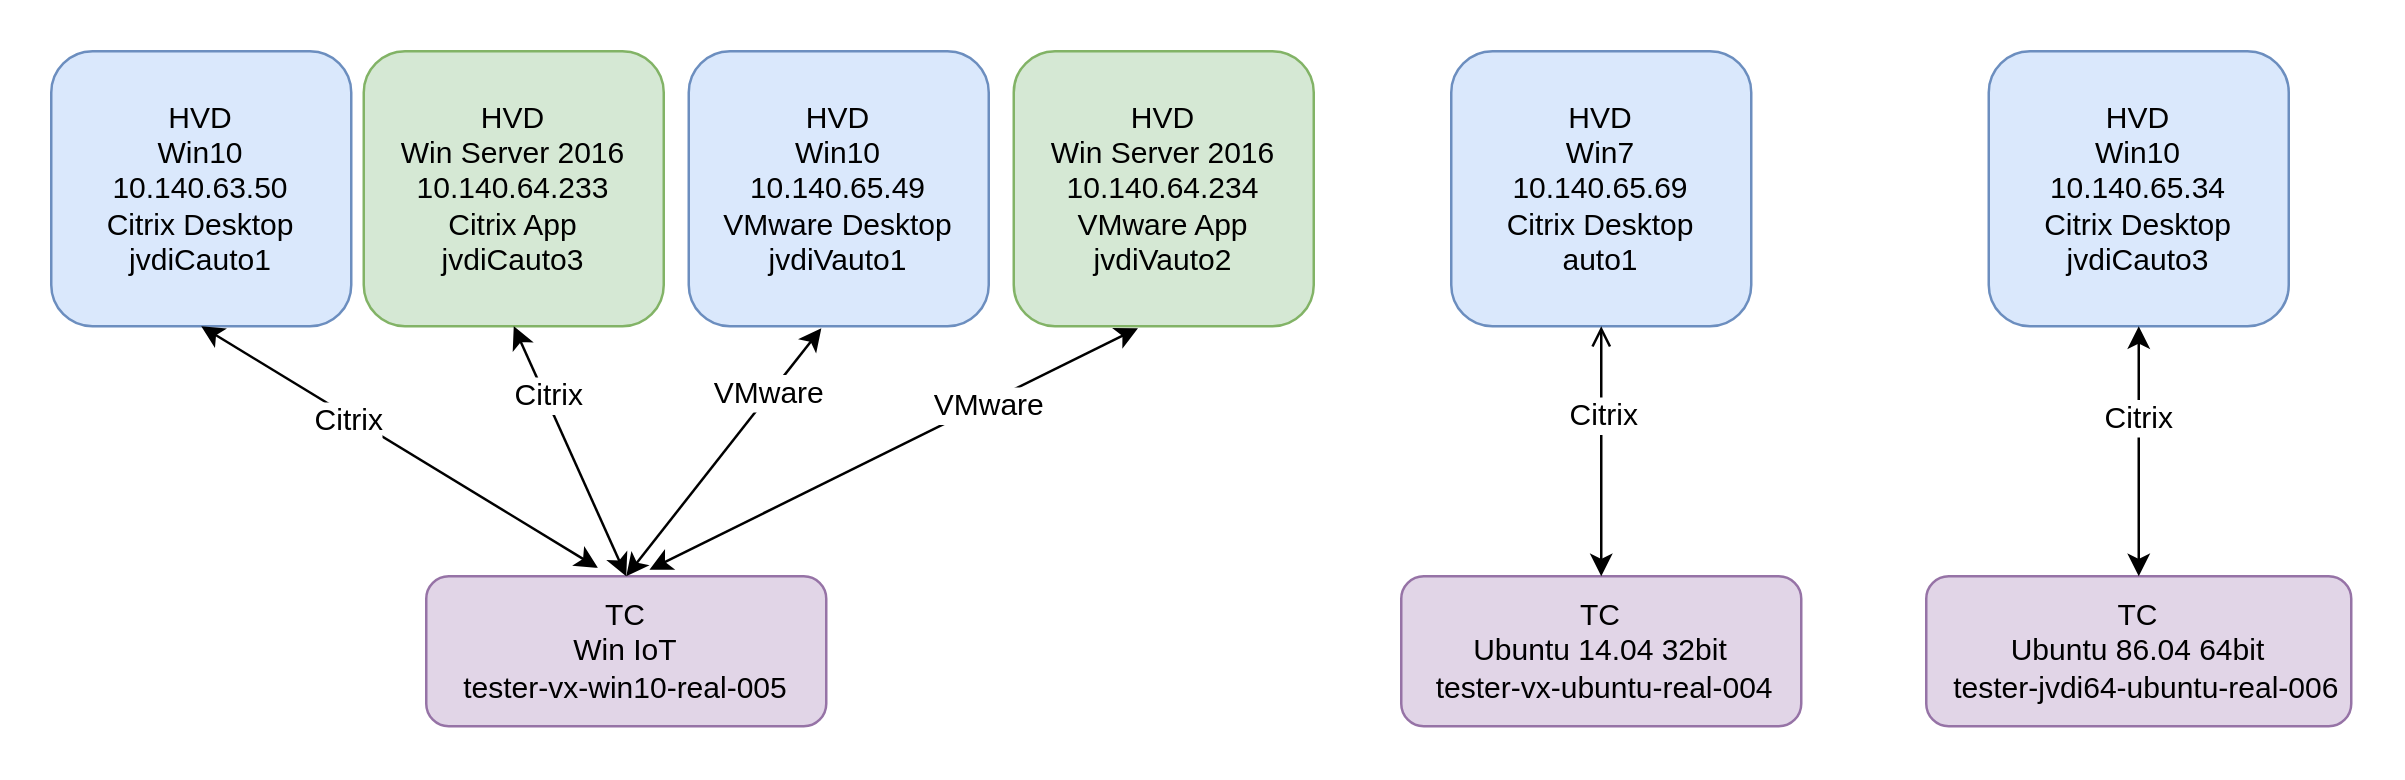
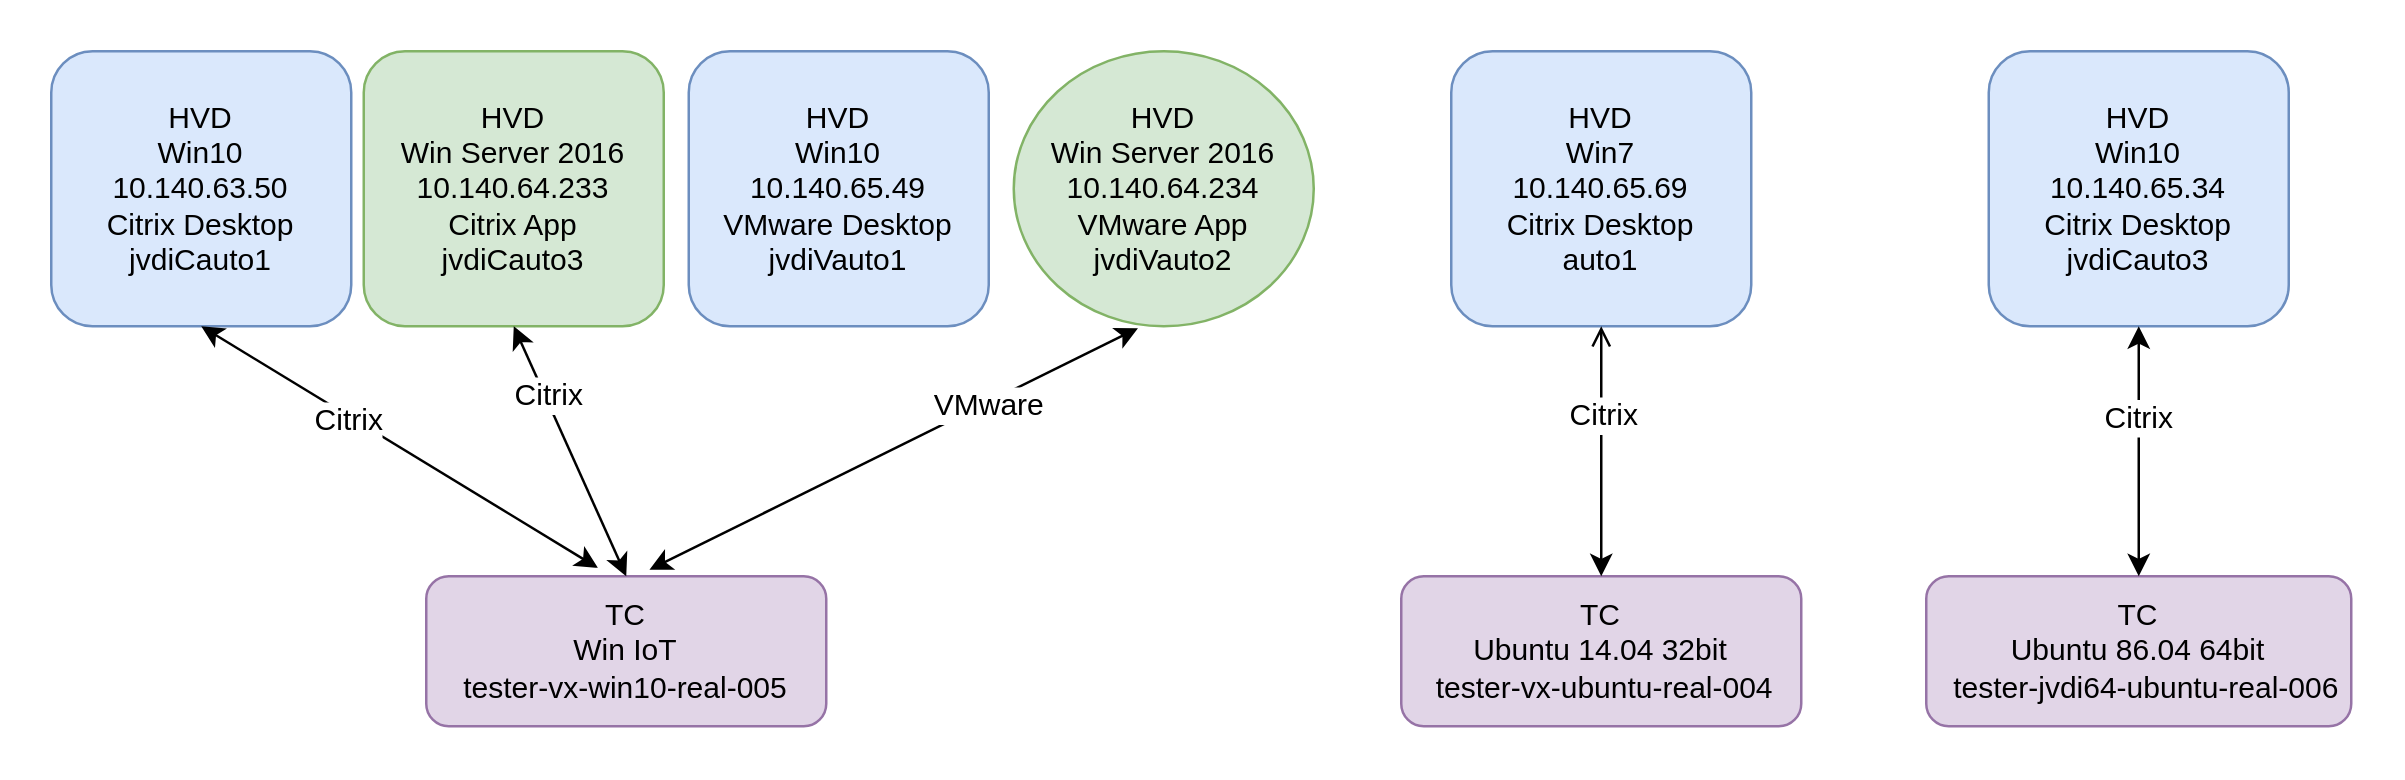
- <mxCell id="5" value="HVD&lt;br&gt;Win Server 2016&lt;br&gt;10.140.64.234&lt;br&gt;VMware App&lt;br&gt;jvdiVauto2" style="rounded=1;whiteSpace=wrap;html=1;fillColor=#d5e8d4;strokeColor=#82b366;" vertex="1" parent="1"><mxGeometry x="405" y="20" width="120" height="110" as="geometry" /></mxCell>
+ <mxCell id="5" value="HVD&lt;br&gt;Win Server 2016&lt;br&gt;10.140.64.234&lt;br&gt;VMware App&lt;br&gt;jvdiVauto2" style="ellipse;whiteSpace=wrap;html=1;fillColor=#d5e8d4;strokeColor=#82b366;" vertex="1" parent="1"><mxGeometry x="405" y="20" width="120" height="110" as="geometry" /></mxCell>
- <mxCell id="11" value="" style="endArrow=classic;startArrow=classic;html=1;entryX=0.442;entryY=1.007;entryDx=0;entryDy=0;entryPerimeter=0;exitX=0.5;exitY=0;exitDx=0;exitDy=0;" edge="1" parent="1" source="3" target="4"><mxGeometry width="50" height="50" relative="1" as="geometry"><mxPoint x="20" y="340" as="sourcePoint" /><mxPoint x="70" y="290" as="targetPoint" /></mxGeometry></mxCell>
- <mxCell id="12" value="VMware" style="text;html=1;resizable=0;points=[];align=center;verticalAlign=middle;labelBackgroundColor=#ffffff;" vertex="1" connectable="0" parent="11"><mxGeometry x="0.479" y="1" relative="1" as="geometry"><mxPoint as="offset" /></mxGeometry></mxCell>
